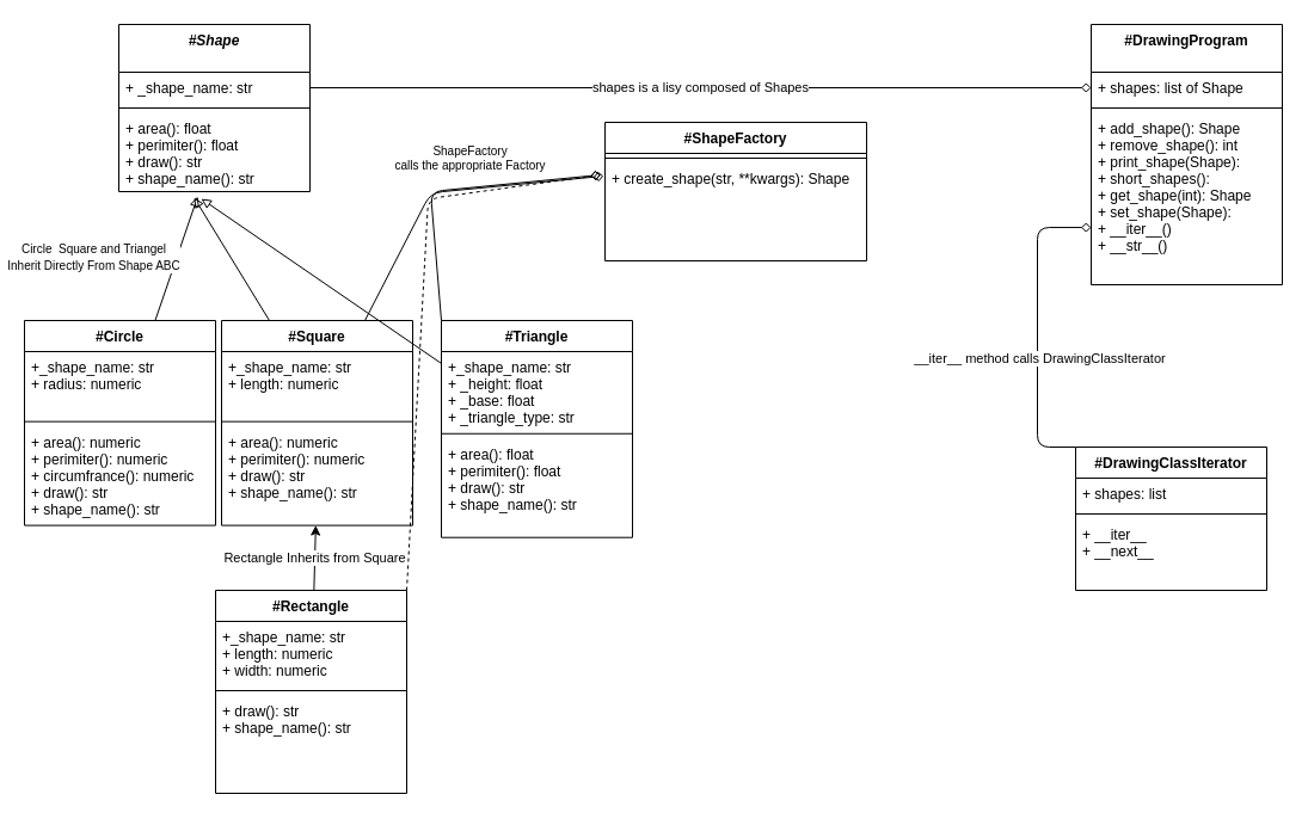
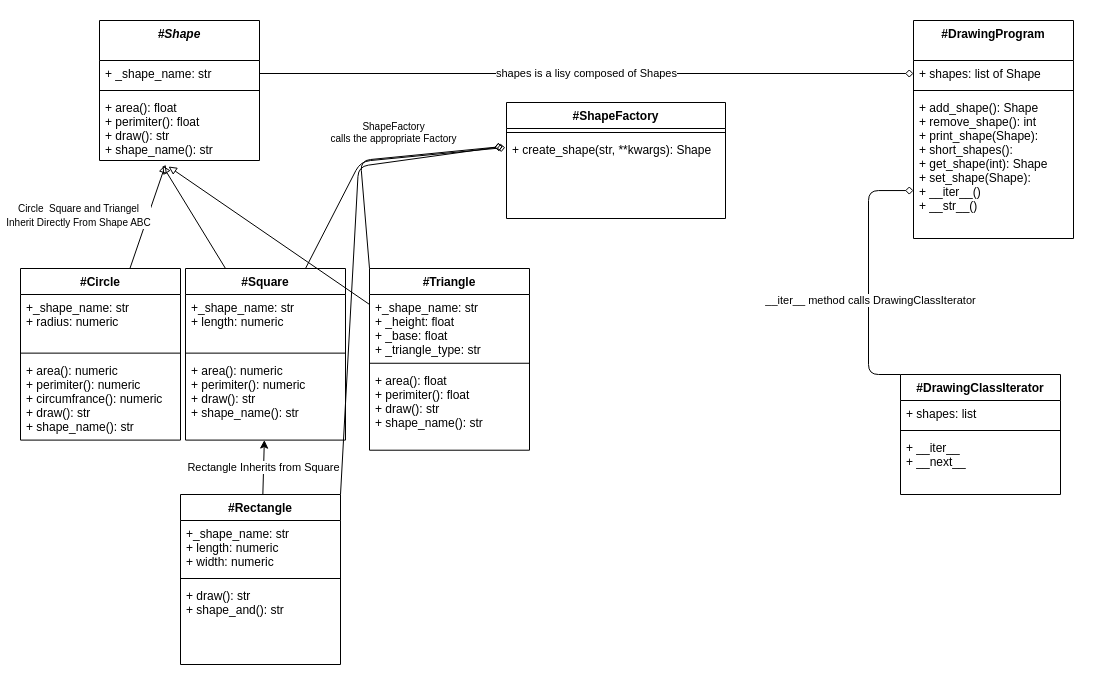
- <mxCell id="8" style="edgeStyle=none;html=1;exitX=1;exitY=0;exitDx=0;exitDy=0;entryX=-0.017;entryY=0.122;entryDx=0;entryDy=0;entryPerimeter=0;endArrow=diamond;endFill=0;dashed=1;" edge="1" parent="1" source="9" target="16"><mxGeometry relative="1" as="geometry"><Array as="points"><mxPoint x="358" y="166" /></Array></mxGeometry></mxCell>
+ <mxCell id="8" style="edgeStyle=none;html=1;exitX=1;exitY=0;exitDx=0;exitDy=0;entryX=-0.017;entryY=0.122;entryDx=0;entryDy=0;entryPerimeter=0;endArrow=diamond;endFill=0;" edge="1" parent="1" source="9" target="16"><mxGeometry relative="1" as="geometry"><Array as="points"><mxPoint x="358" y="166" /></Array></mxGeometry></mxCell>
- <mxCell id="12" value="+ draw(): str&#10;+ shape_name(): str&#10;" style="text;strokeColor=none;fillColor=none;align=left;verticalAlign=top;spacingLeft=4;spacingRight=4;overflow=hidden;rotatable=0;points=[[0,0.5],[1,0.5]];portConstraint=eastwest;" parent="9" vertex="1"><mxGeometry y="88" width="160" height="82" as="geometry" /></mxCell>
+ <mxCell id="12" value="+ draw(): str&#10;+ shape_and(): str&#10;" style="text;strokeColor=none;fillColor=none;align=left;verticalAlign=top;spacingLeft=4;spacingRight=4;overflow=hidden;rotatable=0;points=[[0,0.5],[1,0.5]];portConstraint=eastwest;" parent="9" vertex="1"><mxGeometry y="88" width="160" height="82" as="geometry" /></mxCell>
